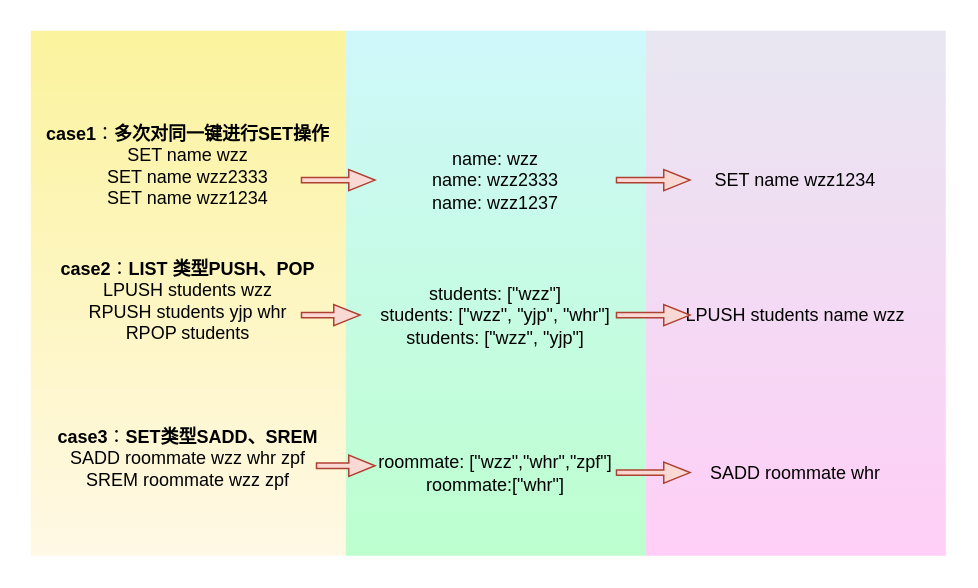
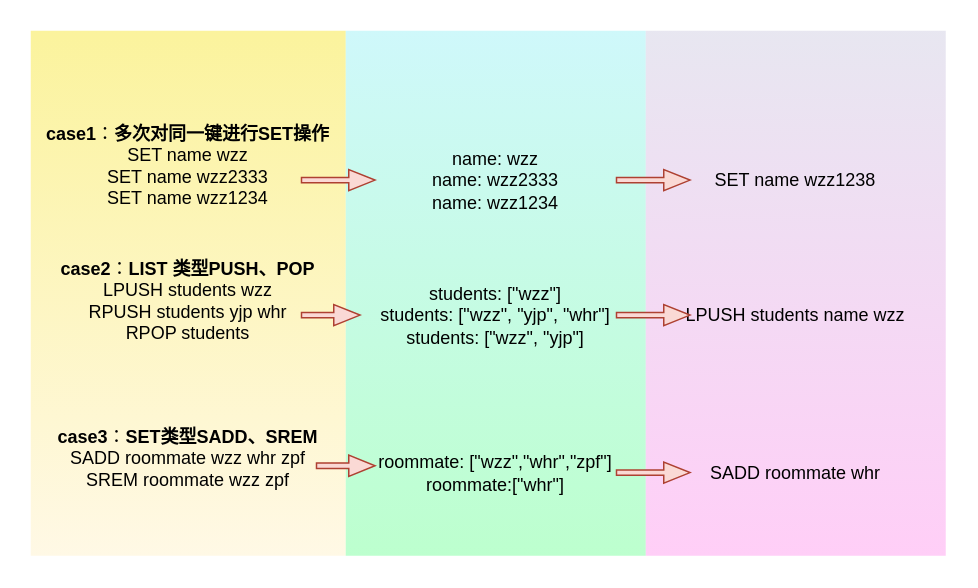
- <mxCell id="5" value="name: wzz&lt;div&gt;name: wzz2333&lt;/div&gt;&lt;div&gt;name: wzz1237&lt;/div&gt;" style="text;html=1;align=center;verticalAlign=middle;whiteSpace=wrap;rounded=0;" vertex="1" parent="1"><mxGeometry x="230" y="100" width="200" height="40" as="geometry" /></mxCell>
+ <mxCell id="5" value="name: wzz&lt;div&gt;name: wzz2333&lt;/div&gt;&lt;div&gt;name: wzz1234&lt;/div&gt;" style="text;html=1;align=center;verticalAlign=middle;whiteSpace=wrap;rounded=0;" vertex="1" parent="1"><mxGeometry x="230" y="100" width="200" height="40" as="geometry" /></mxCell>
- <mxCell id="15" value="SET name wzz1234" style="text;html=1;align=center;verticalAlign=middle;whiteSpace=wrap;rounded=0;" vertex="1" parent="1"><mxGeometry x="430" y="100" width="200" height="40" as="geometry" /></mxCell>
+ <mxCell id="15" value="SET name wzz1238" style="text;html=1;align=center;verticalAlign=middle;whiteSpace=wrap;rounded=0;" vertex="1" parent="1"><mxGeometry x="430" y="100" width="200" height="40" as="geometry" /></mxCell>
